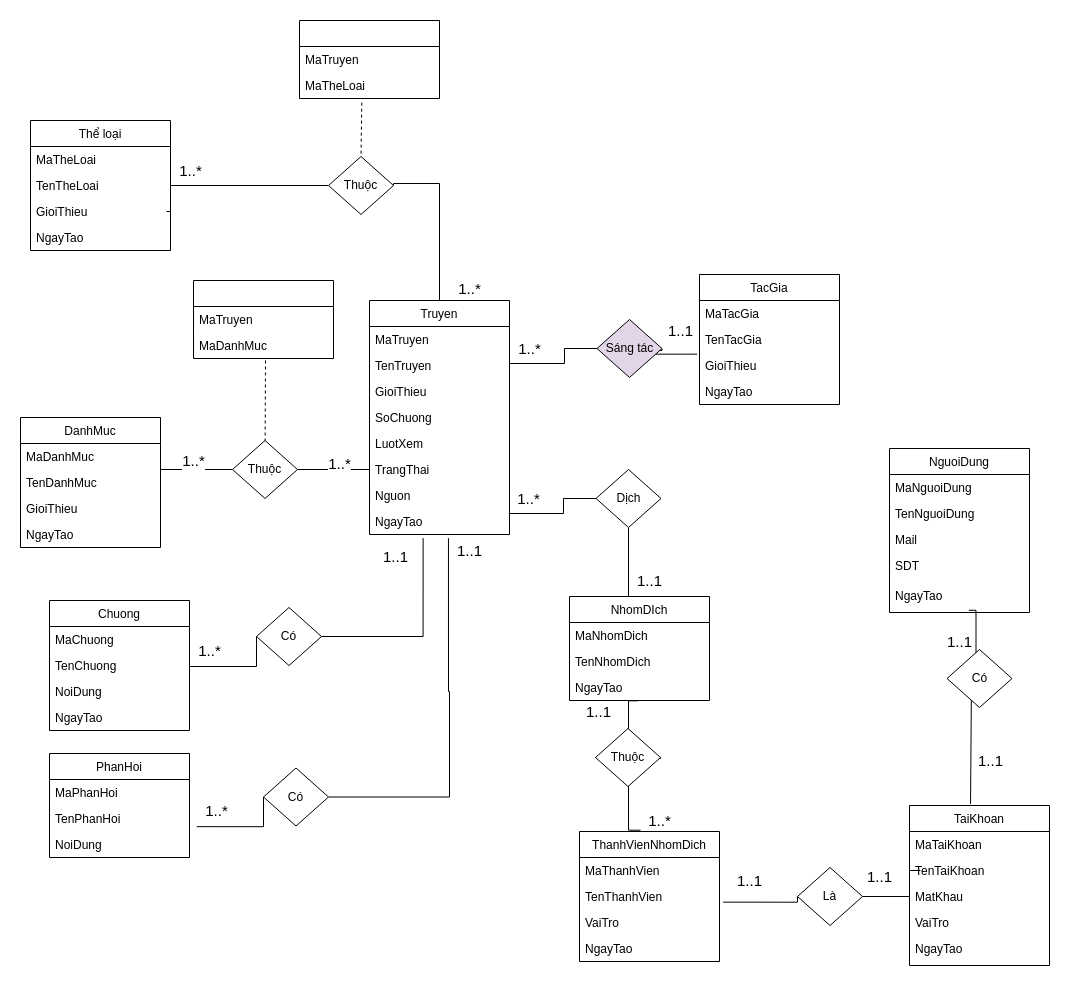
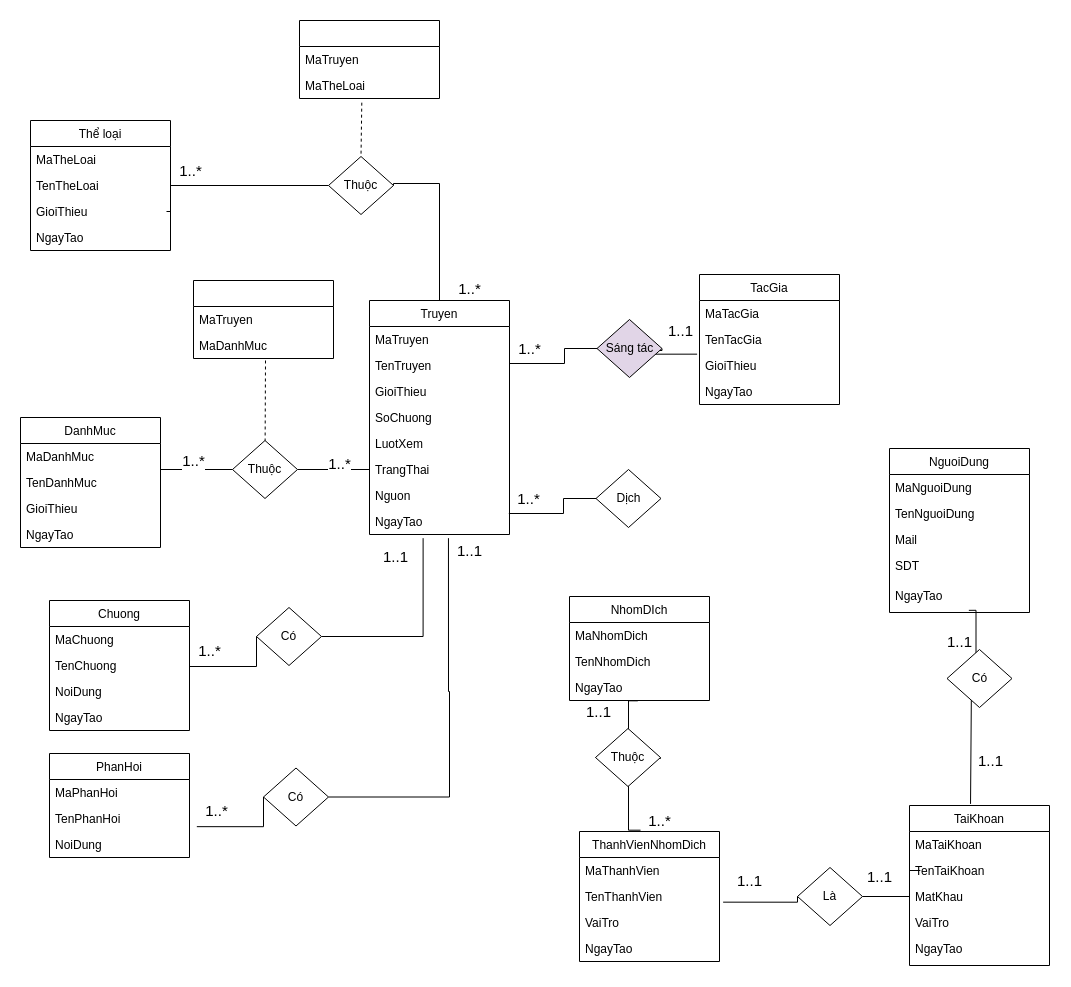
- <mxCell id="64" value="1..1" style="edgeStyle=orthogonalEdgeStyle;rounded=0;orthogonalLoop=1;jettySize=auto;html=1;exitX=0.5;exitY=1;exitDx=0;exitDy=0;entryX=0.5;entryY=0;entryDx=0;entryDy=0;endArrow=none;endFill=0;fontSize=15;" parent="1" source="65" target="37" edge="1"><mxGeometry x="1" y="19" relative="1" as="geometry"><mxPoint x="695" y="503.667" as="targetPoint" /><Array as="points"><mxPoint x="628" y="596" /></Array><mxPoint x="10" y="3" as="offset" /></mxGeometry></mxCell>
